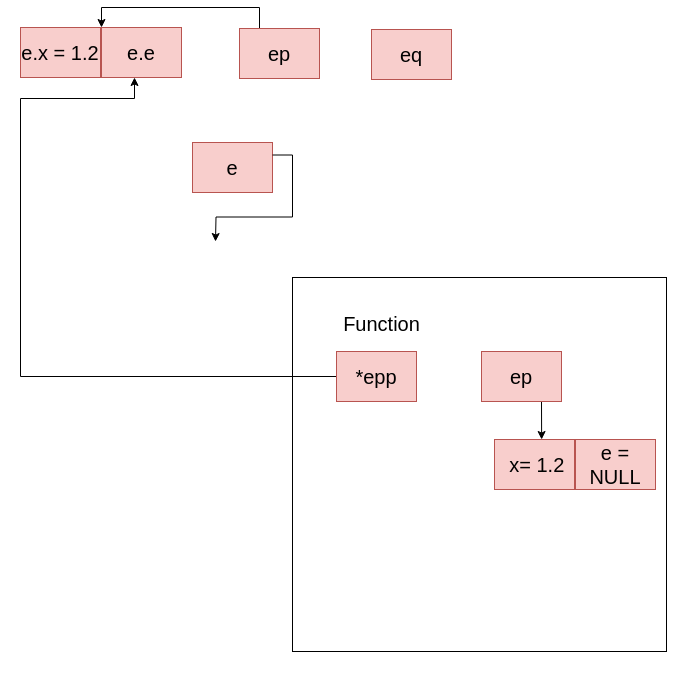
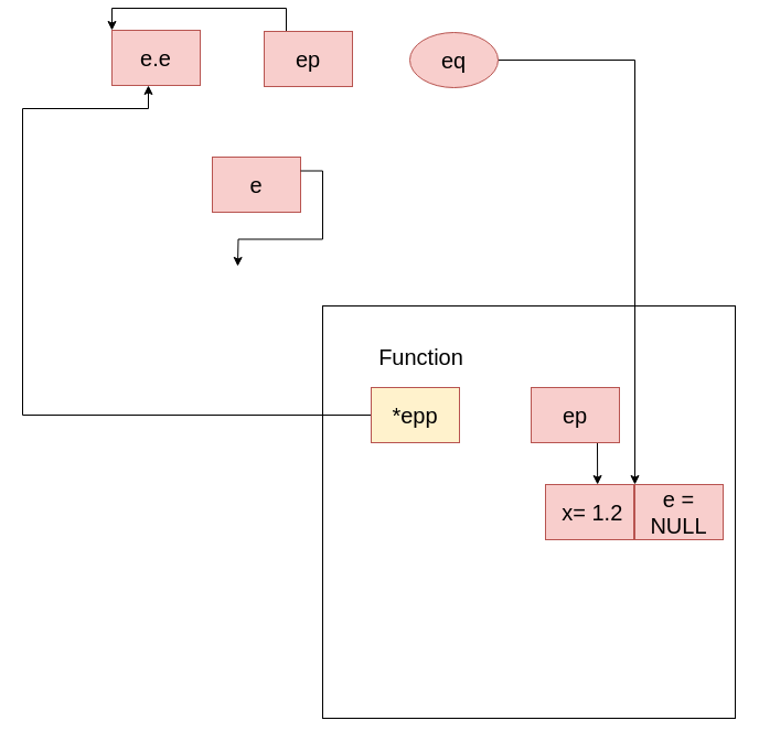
- <mxCell id="3" value="&lt;font style=&quot;font-size: 20px;&quot;&gt;e.x = 1.2&lt;/font&gt;" style="rounded=0;whiteSpace=wrap;html=1;fillColor=#f8cecc;strokeColor=#b85450;" vertex="1" parent="1"><mxGeometry x="20" y="20" width="80" height="50" as="geometry" /></mxCell>
- <mxCell id="7" value="&lt;font style=&quot;font-size: 20px;&quot;&gt;eq&lt;/font&gt;" style="rounded=0;whiteSpace=wrap;html=1;fillColor=#f8cecc;strokeColor=#b85450;" vertex="1" parent="1"><mxGeometry x="371" y="22" width="80" height="50" as="geometry" /></mxCell>
+ <mxCell id="7" value="&lt;font style=&quot;font-size: 20px;&quot;&gt;eq&lt;/font&gt;" style="ellipse;whiteSpace=wrap;html=1;fillColor=#f8cecc;strokeColor=#b85450;" vertex="1" parent="1"><mxGeometry x="371" y="22" width="80" height="50" as="geometry" /></mxCell>
+ <mxCell id="6" style="edgeStyle=orthogonalEdgeStyle;rounded=0;orthogonalLoop=1;jettySize=auto;html=1;entryX=0;entryY=0;entryDx=0;entryDy=0;" edge="1" parent="1" source="7" target="16"><mxGeometry relative="1" as="geometry" /></mxCell>
- <mxCell id="11" value="&lt;font style=&quot;font-size: 20px;&quot;&gt;*epp&lt;/font&gt;" style="rounded=0;whiteSpace=wrap;html=1;fillColor=#f8cecc;strokeColor=#b85450;" vertex="1" parent="1"><mxGeometry x="336" y="344" width="80" height="50" as="geometry" /></mxCell>
+ <mxCell id="11" value="&lt;font style=&quot;font-size: 20px;&quot;&gt;*epp&lt;/font&gt;" style="rounded=0;whiteSpace=wrap;html=1;fillColor=#fff2cc;strokeColor=#b85450;" vertex="1" parent="1"><mxGeometry x="336" y="344" width="80" height="50" as="geometry" /></mxCell>
